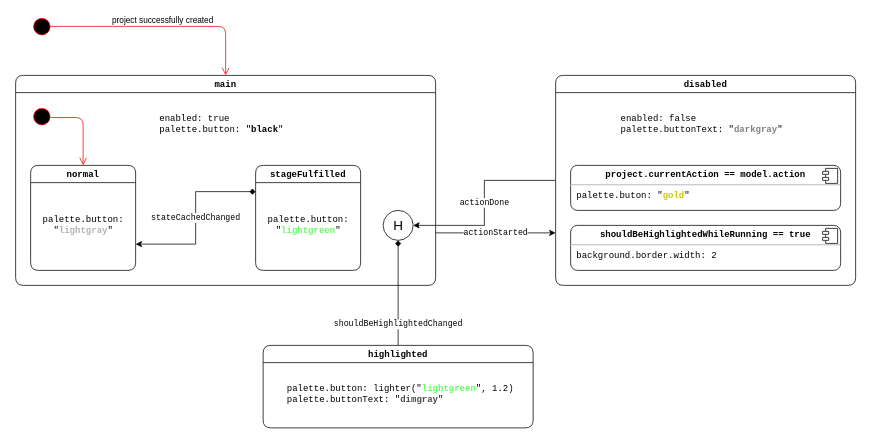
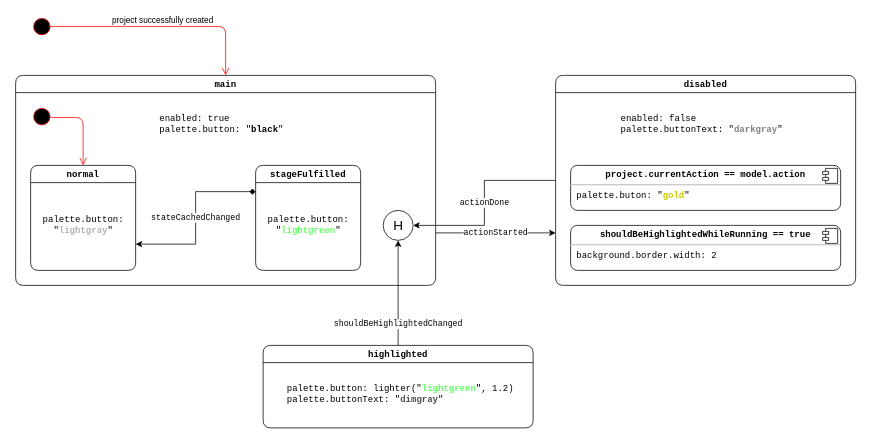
- <mxCell id="4" value="shouldBeHighlightedChanged" style="edgeStyle=orthogonalEdgeStyle;rounded=0;orthogonalLoop=1;jettySize=auto;html=1;entryX=0.5;entryY=1;entryDx=0;entryDy=0;startArrow=none;startFill=0;fontFamily=Courier New;endArrow=diamond;" edge="1" parent="1" source="15" target="23"><mxGeometry x="-0.6" relative="1" as="geometry"><mxPoint as="offset" /></mxGeometry></mxCell>
+ <mxCell id="4" value="shouldBeHighlightedChanged" style="edgeStyle=orthogonalEdgeStyle;rounded=0;orthogonalLoop=1;jettySize=auto;html=1;entryX=0.5;entryY=1;entryDx=0;entryDy=0;startArrow=none;startFill=0;fontFamily=Courier New;" edge="1" parent="1" source="15" target="23"><mxGeometry x="-0.6" relative="1" as="geometry"><mxPoint as="offset" /></mxGeometry></mxCell>
